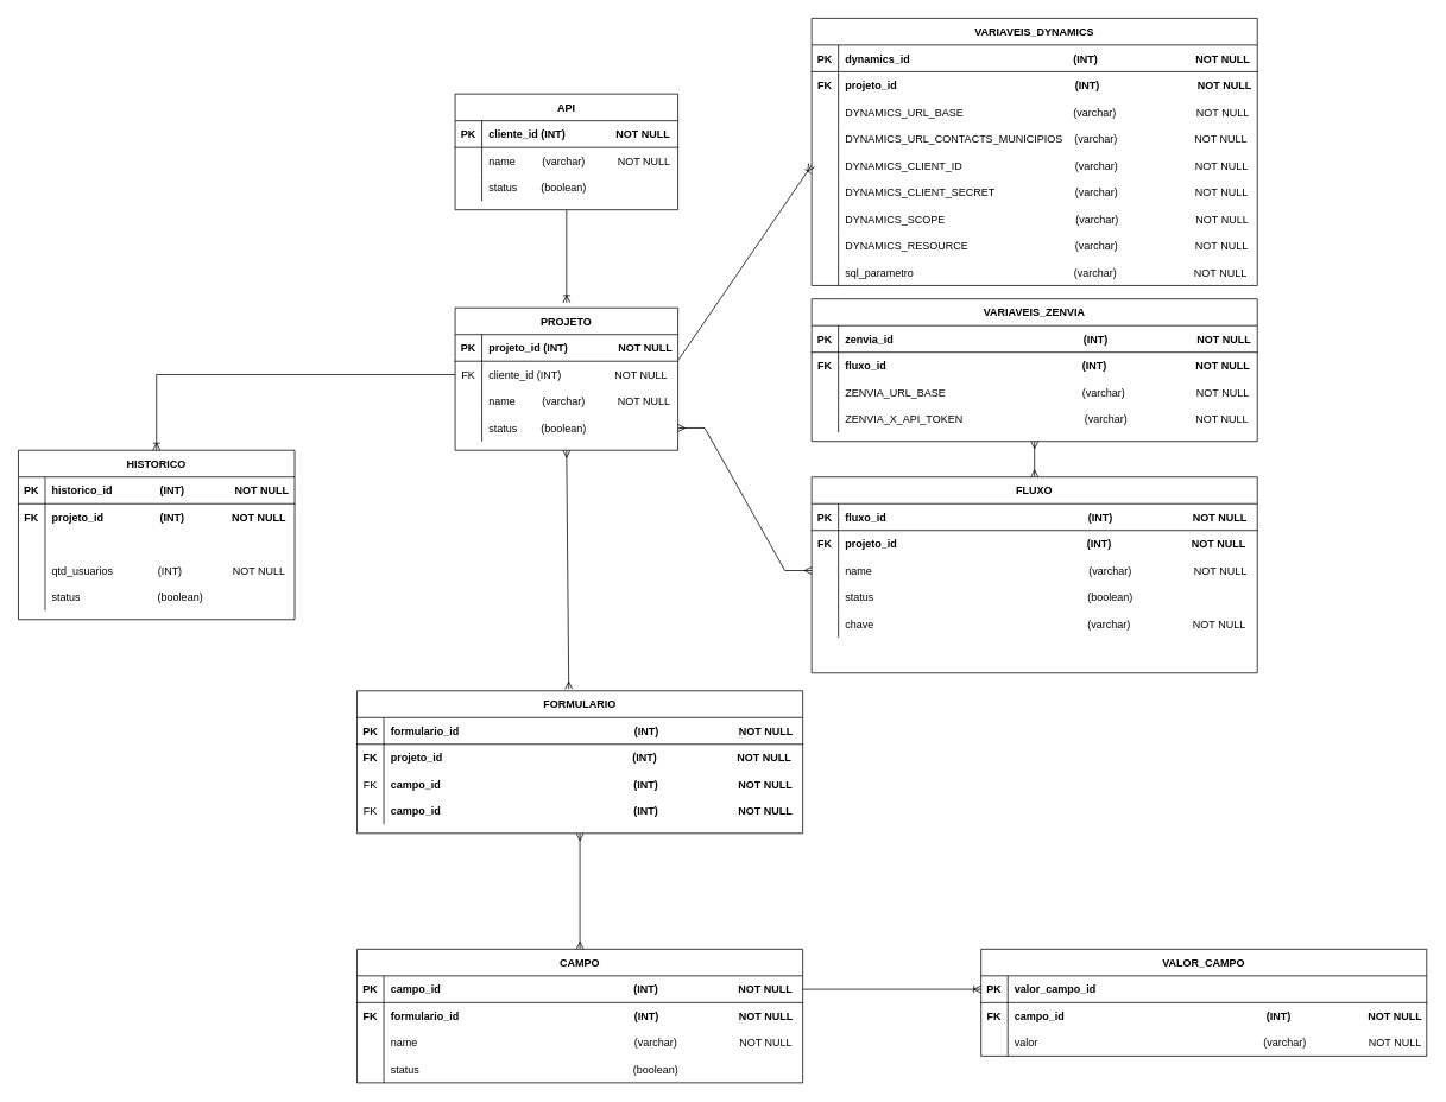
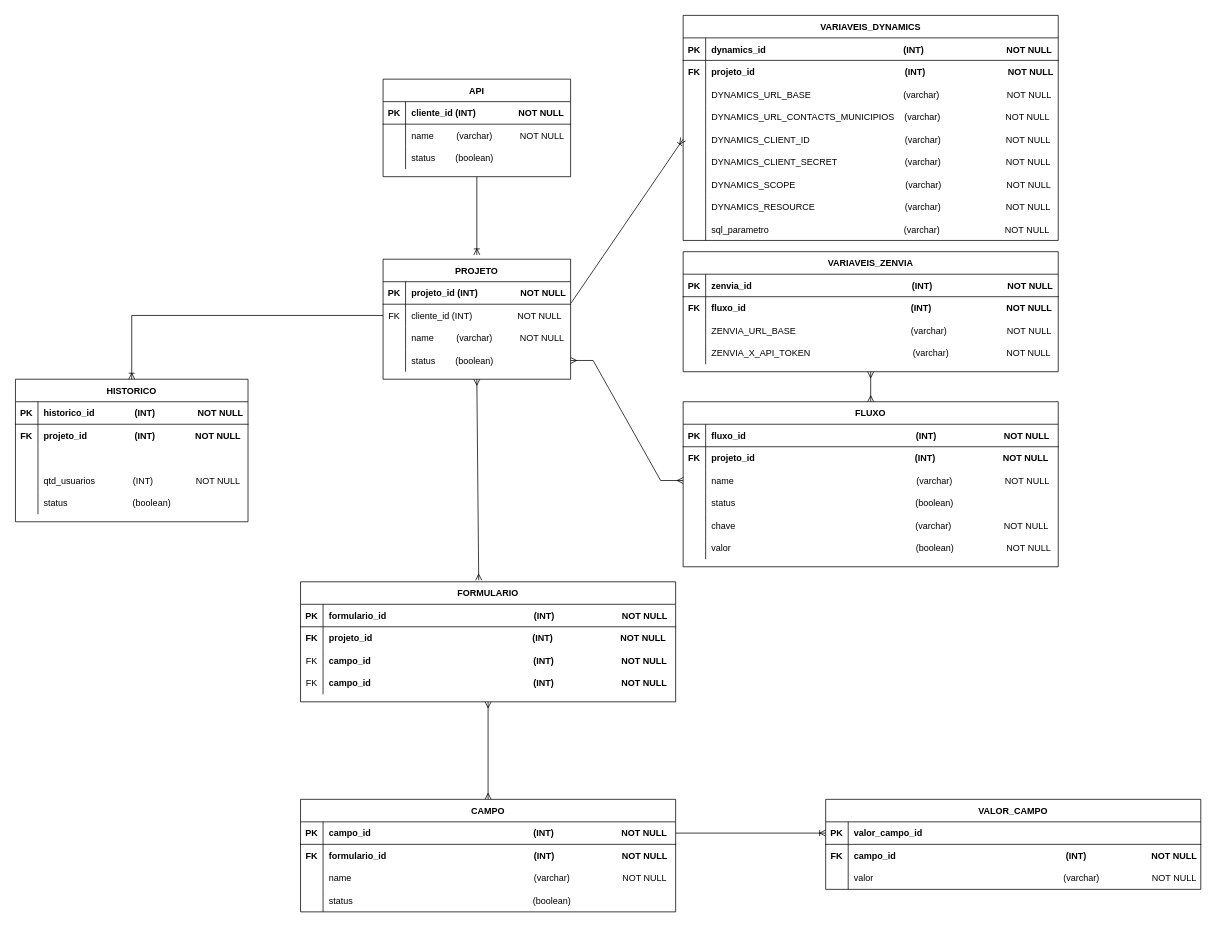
+ <mxCell id="71" value="valor                                                                          (boolean)                     NOT NULL" style="shape=partialRectangle;overflow=hidden;connectable=0;fillColor=none;top=0;left=0;bottom=0;right=0;align=left;spacingLeft=6;" parent="69" vertex="1"><mxGeometry x="30" width="470" height="30" as="geometry"><mxRectangle width="470" height="30" as="alternateBounds" /></mxGeometry></mxCell>
